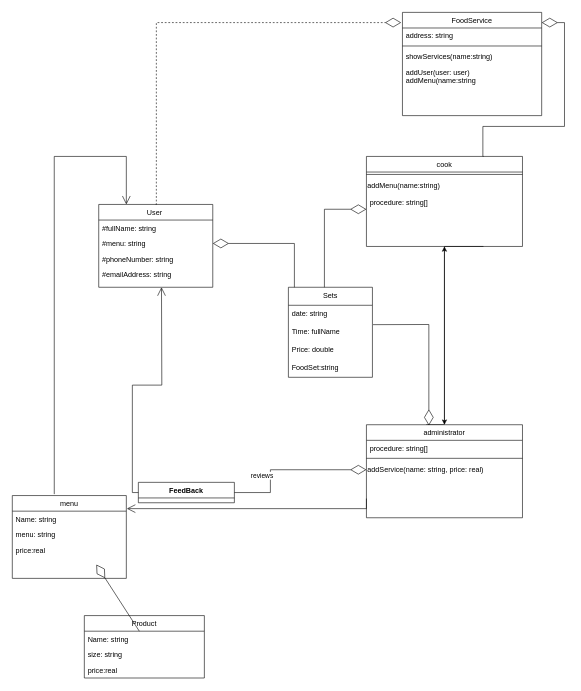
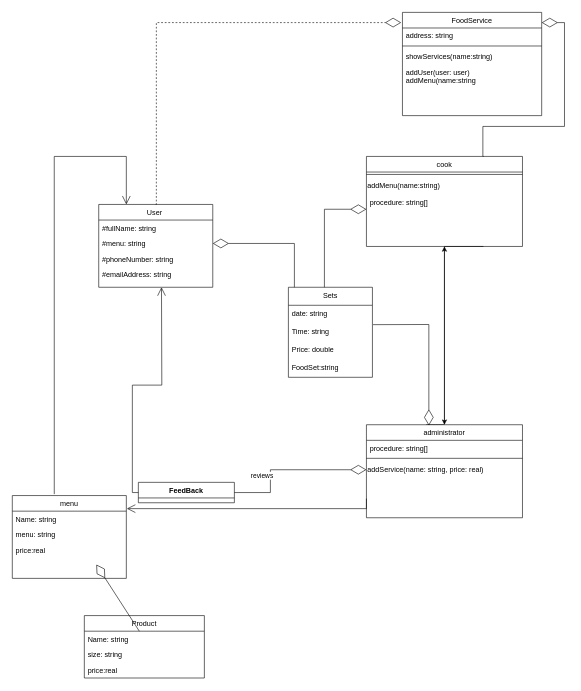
- <mxCell id="40" value="Time: fullName" style="text;strokeColor=none;fillColor=none;align=left;verticalAlign=middle;spacingLeft=4;spacingRight=4;overflow=hidden;points=[[0,0.5],[1,0.5]];portConstraint=eastwest;rotatable=0;whiteSpace=wrap;html=1;" vertex="1" parent="38"><mxGeometry y="60" width="140" height="30" as="geometry" /></mxCell>
+ <mxCell id="40" value="Time: string" style="text;strokeColor=none;fillColor=none;align=left;verticalAlign=middle;spacingLeft=4;spacingRight=4;overflow=hidden;points=[[0,0.5],[1,0.5]];portConstraint=eastwest;rotatable=0;whiteSpace=wrap;html=1;" vertex="1" parent="38"><mxGeometry y="60" width="140" height="30" as="geometry" /></mxCell>
